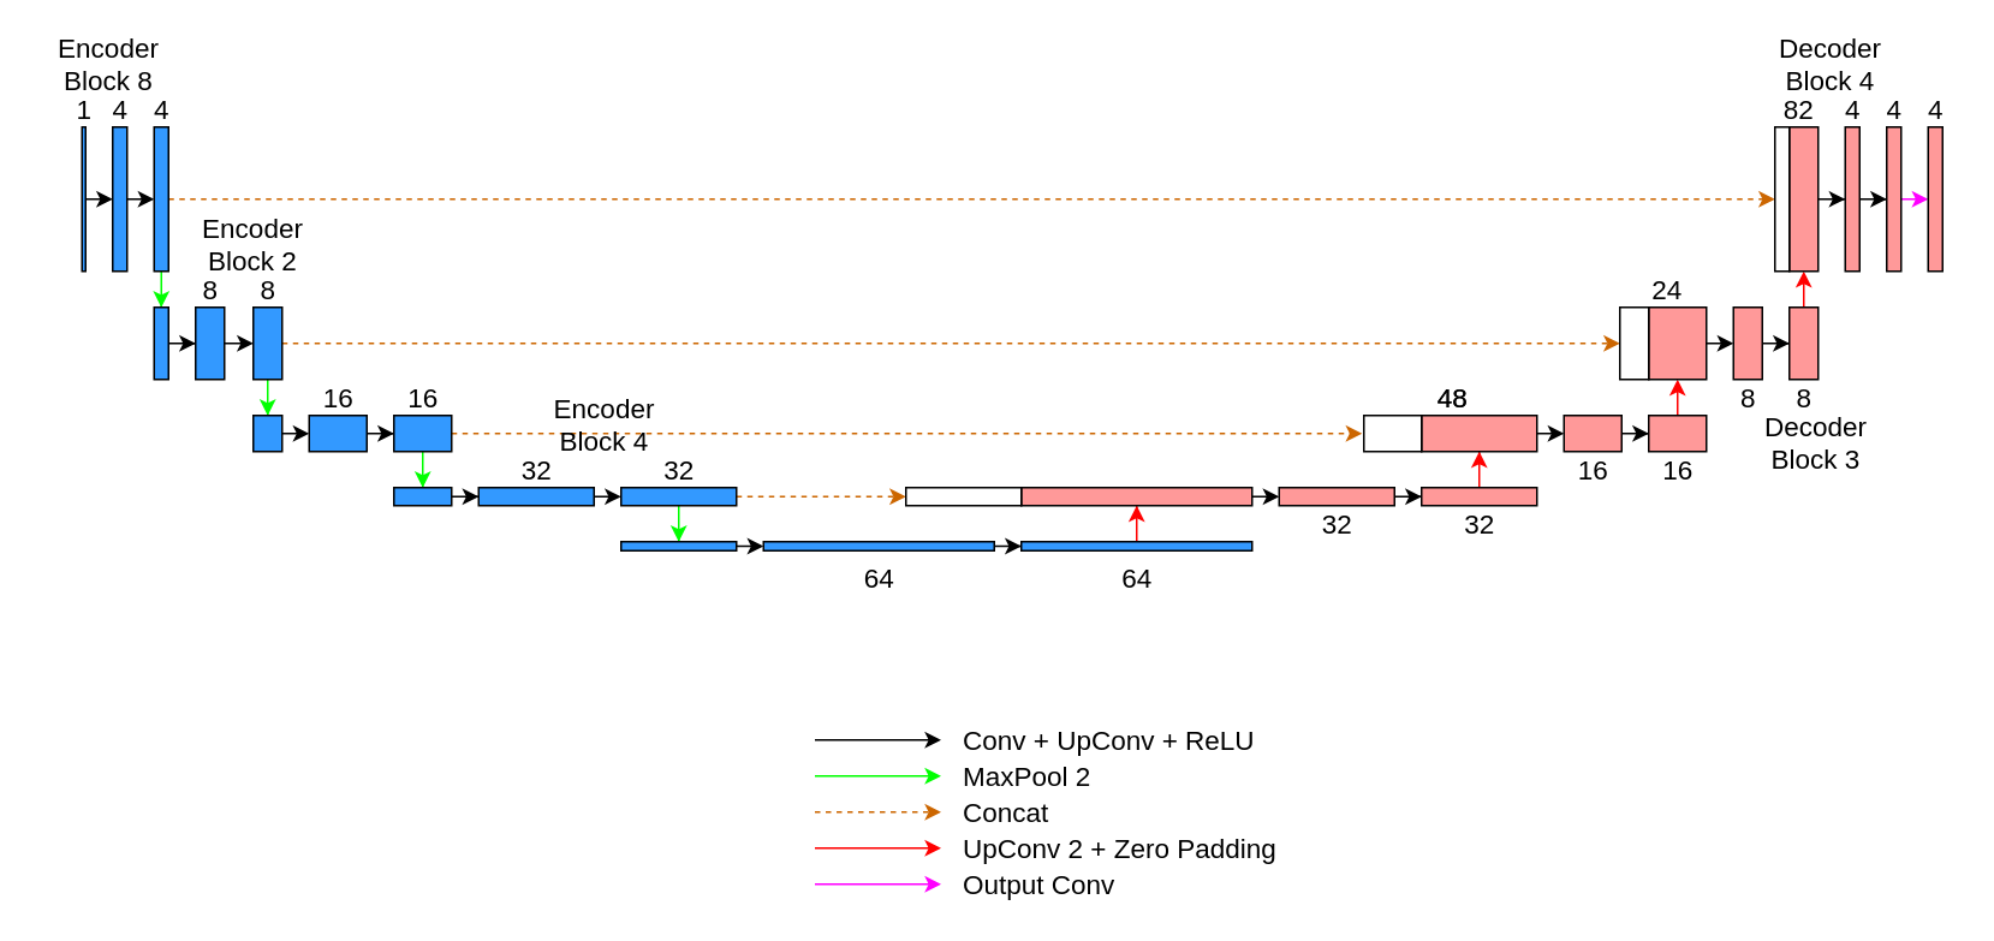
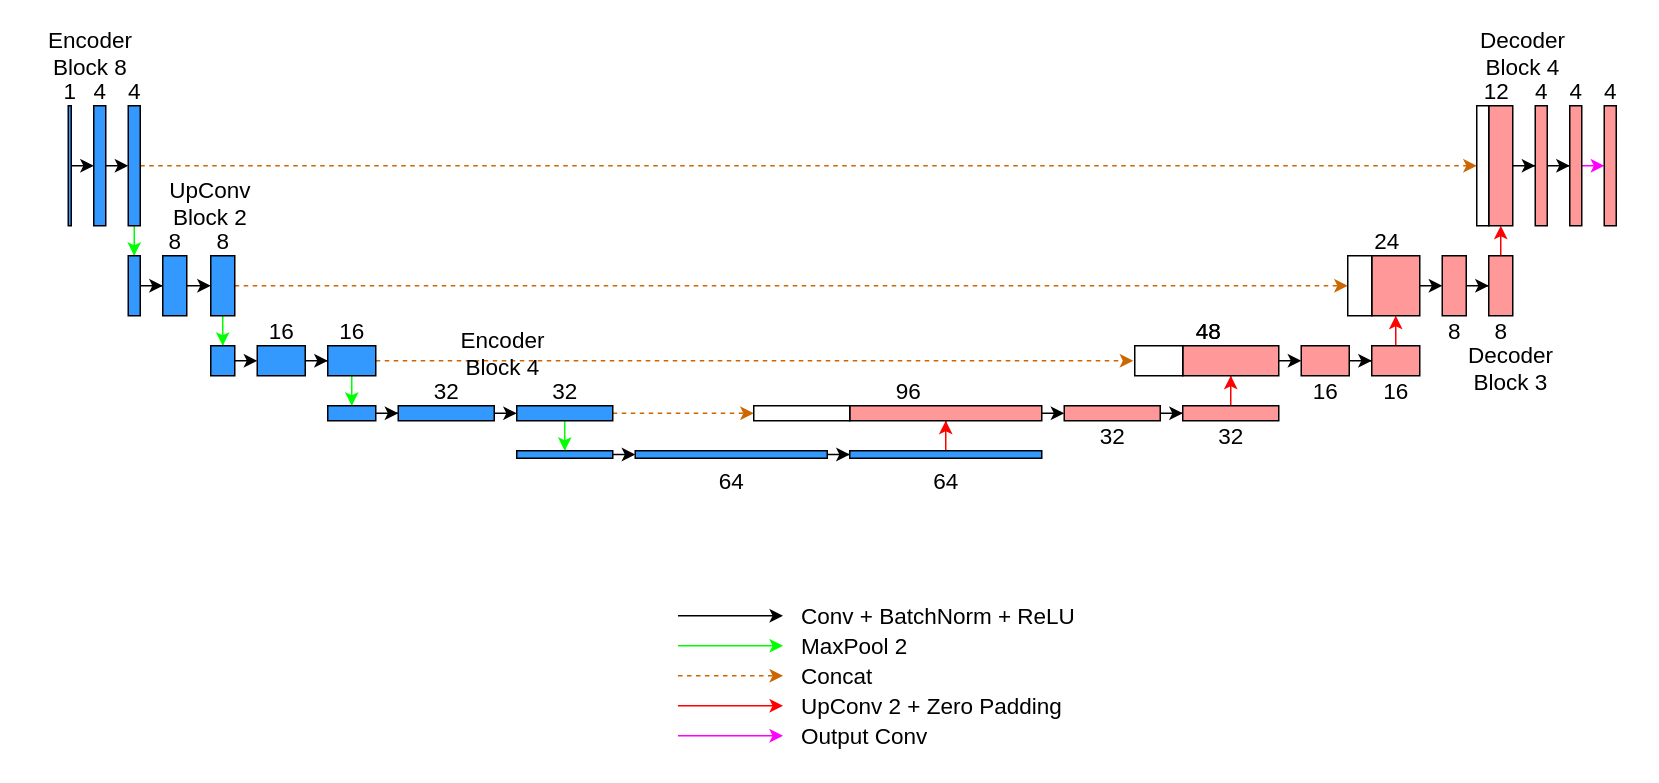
- <mxCell id="91" value="&lt;span style=&quot;font-size: 15px;&quot;&gt;82&lt;/span&gt;" style="text;html=1;align=center;verticalAlign=middle;whiteSpace=wrap;rounded=0;" vertex="1" parent="1"><mxGeometry x="987" y="50" width="21" height="20" as="geometry" /></mxCell>
+ <mxCell id="91" value="&lt;span style=&quot;font-size: 15px;&quot;&gt;12&lt;/span&gt;" style="text;html=1;align=center;verticalAlign=middle;whiteSpace=wrap;rounded=0;" vertex="1" parent="1"><mxGeometry x="987" y="50" width="21" height="20" as="geometry" /></mxCell>
- <mxCell id="101" value="&lt;font style=&quot;font-size: 15px;&quot;&gt;Encoder&lt;br&gt;Block 2&lt;/font&gt;" style="text;html=1;align=center;verticalAlign=middle;whiteSpace=wrap;rounded=0;" vertex="1" parent="1"><mxGeometry x="99.5" y="120" width="79.5" height="30" as="geometry" /></mxCell>
+ <mxCell id="101" value="&lt;font style=&quot;font-size: 15px;&quot;&gt;UpConv&lt;br&gt;Block 2&lt;/font&gt;" style="text;html=1;align=center;verticalAlign=middle;whiteSpace=wrap;rounded=0;" vertex="1" parent="1"><mxGeometry x="99.5" y="120" width="79.5" height="30" as="geometry" /></mxCell>
+ <mxCell id="81" value="&lt;span style=&quot;font-size: 15px;&quot;&gt;96&lt;/span&gt;" style="text;html=1;align=center;verticalAlign=middle;whiteSpace=wrap;rounded=0;" vertex="1" parent="1"><mxGeometry x="595" y="250" width="21" height="20" as="geometry" /></mxCell>
- <mxCell id="95" value="Conv + UpConv + ReLU" style="text;html=1;align=left;verticalAlign=middle;whiteSpace=wrap;rounded=0;fontSize=15;" vertex="1" parent="1"><mxGeometry x="531.5" y="400" width="220" height="20" as="geometry" /></mxCell>
+ <mxCell id="95" value="Conv + BatchNorm + ReLU" style="text;html=1;align=left;verticalAlign=middle;whiteSpace=wrap;rounded=0;fontSize=15;" vertex="1" parent="1"><mxGeometry x="531.5" y="400" width="220" height="20" as="geometry" /></mxCell>
